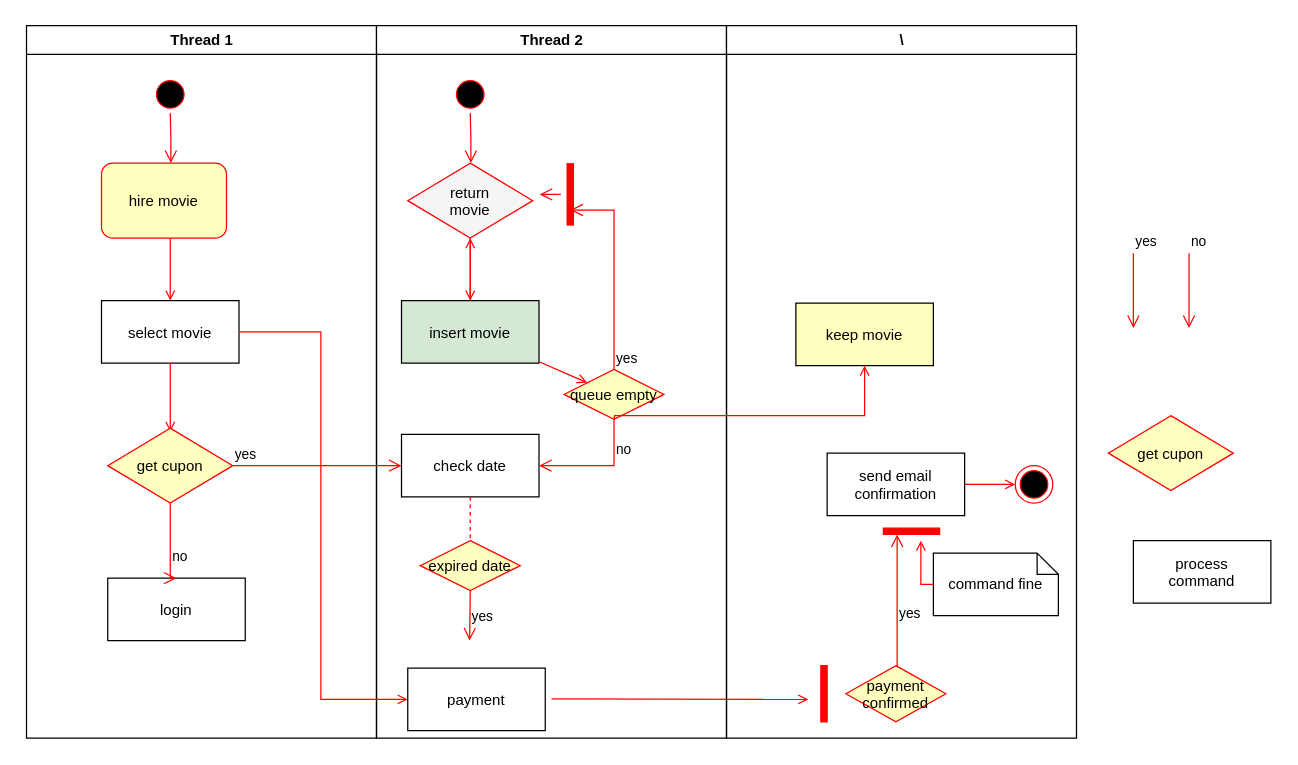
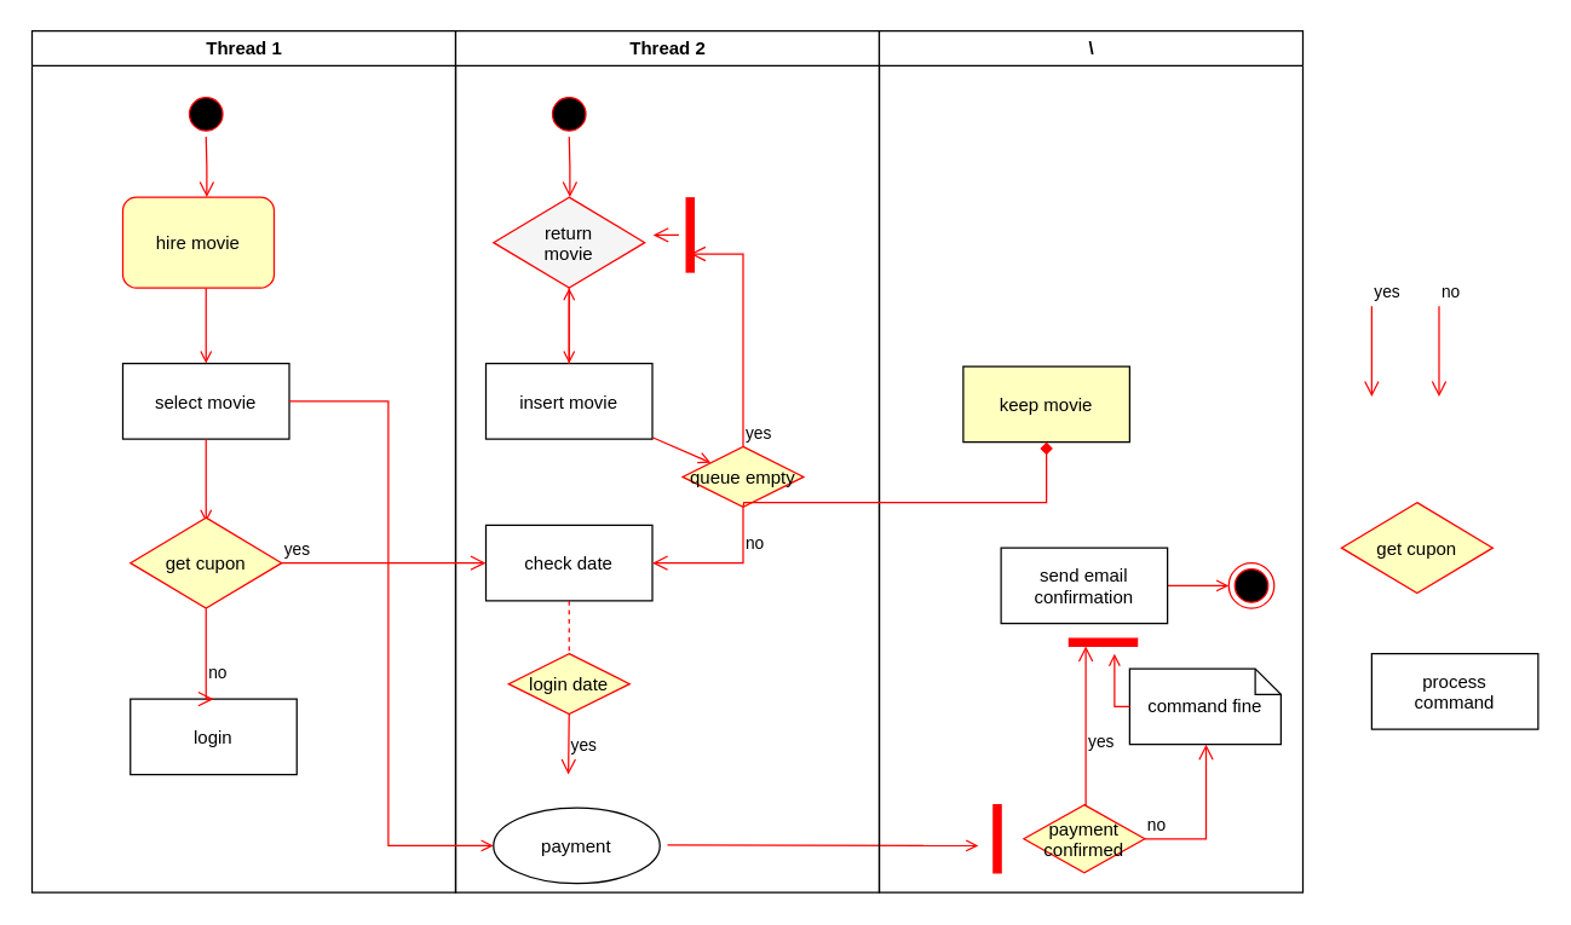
- <mxCell id="15" value="insert movie" style="fillColor=#d5e8d4;" parent="12" vertex="1"><mxGeometry x="20" y="220" width="110" height="50" as="geometry" /></mxCell>
+ <mxCell id="15" value="insert movie" style="" parent="12" vertex="1"><mxGeometry x="20" y="220" width="110" height="50" as="geometry" /></mxCell>
- <mxCell id="48" value="" style="endArrow=open;strokeColor=#FF0000;endFill=1;rounded=0;exitX=0.5;exitY=1;exitDx=0;exitDy=0;entryX=0.5;entryY=1;entryDx=0;entryDy=0;" edge="1" parent="1" source="19" target="36"><mxGeometry relative="1" as="geometry"><mxPoint x="496" y="292" as="sourcePoint" /><mxPoint x="686" y="332" as="targetPoint" /><Array as="points"><mxPoint x="491" y="332" /><mxPoint x="691" y="332" /></Array></mxGeometry></mxCell>
+ <mxCell id="48" value="" style="endArrow=diamond;strokeColor=#FF0000;endFill=1;rounded=0;exitX=0.5;exitY=1;exitDx=0;exitDy=0;entryX=0.5;entryY=1;entryDx=0;entryDy=0;" edge="1" parent="1" source="19" target="36"><mxGeometry relative="1" as="geometry"><mxPoint x="496" y="292" as="sourcePoint" /><mxPoint x="686" y="332" as="targetPoint" /><Array as="points"><mxPoint x="491" y="332" /><mxPoint x="691" y="332" /></Array></mxGeometry></mxCell>
- <mxCell id="27" value="expired date" style="rhombus;fillColor=#ffffc0;strokeColor=#ff0000;" vertex="1" parent="12"><mxGeometry x="35" y="412" width="80" height="40" as="geometry" /></mxCell>
+ <mxCell id="27" value="login date" style="rhombus;fillColor=#ffffc0;strokeColor=#ff0000;" vertex="1" parent="12"><mxGeometry x="35" y="412" width="80" height="40" as="geometry" /></mxCell>
+ <mxCell id="40" value="no" style="edgeStyle=elbowEdgeStyle;elbow=horizontal;align=left;verticalAlign=bottom;endArrow=open;endSize=8;strokeColor=#FF0000;endFill=1;rounded=0;exitX=1;exitY=0.5;exitDx=0;exitDy=0;entryX=0.5;entryY=1;entryDx=0;entryDy=0;entryPerimeter=0;" edge="1" parent="31" source="34" target="39"><mxGeometry x="-1" relative="1" as="geometry"><mxPoint x="226.5" y="212" as="targetPoint" /><Array as="points"><mxPoint x="216" y="512" /><mxPoint x="226" y="362" /><mxPoint x="206" y="342" /></Array><mxPoint x="380" y="192" as="sourcePoint" /></mxGeometry></mxCell>
- <mxCell id="28" value="payment" style="" vertex="1" parent="12"><mxGeometry x="25" y="514" width="110" height="50" as="geometry" /></mxCell>
+ <mxCell id="28" value="payment" style="ellipse;" vertex="1" parent="12"><mxGeometry x="25" y="514" width="110" height="50" as="geometry" /></mxCell>
